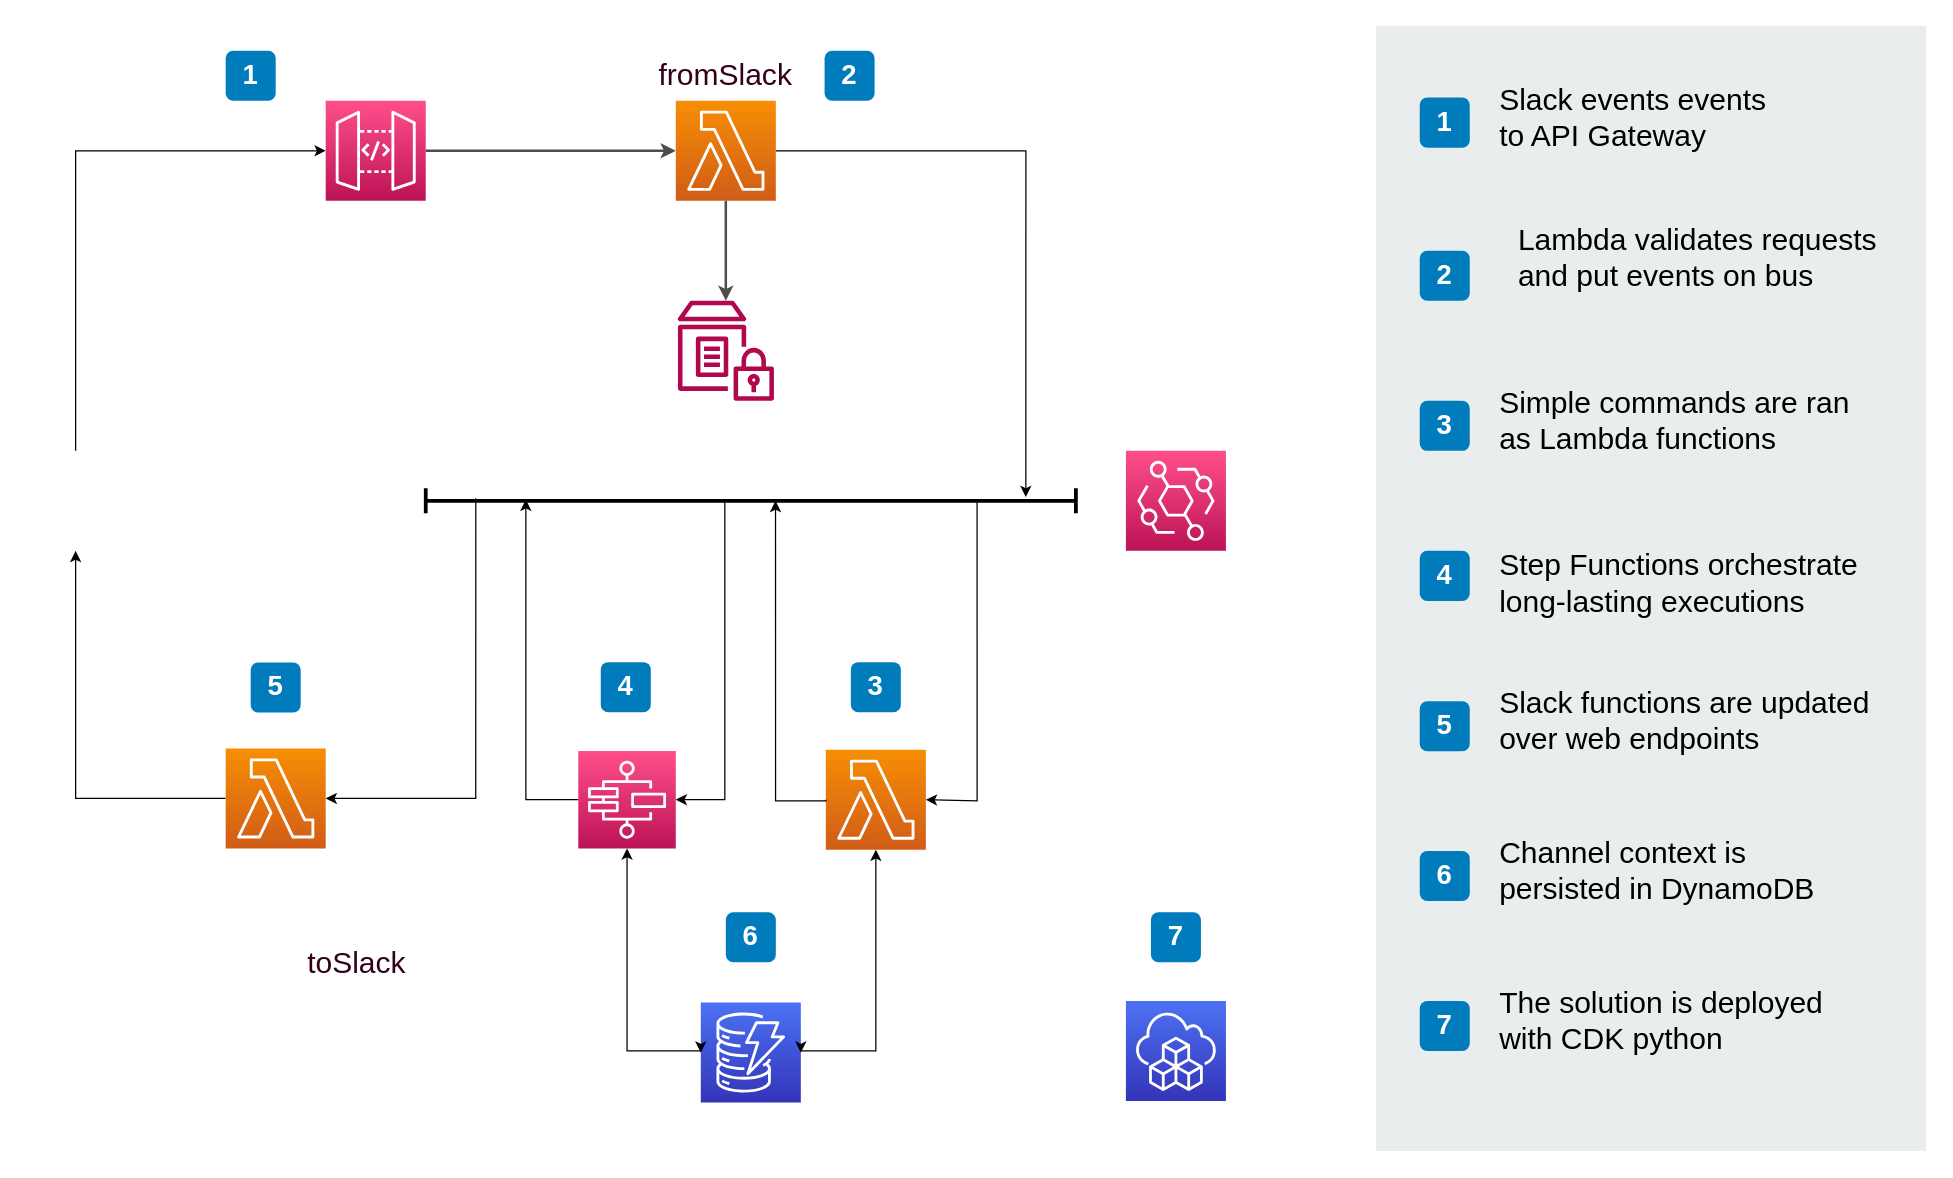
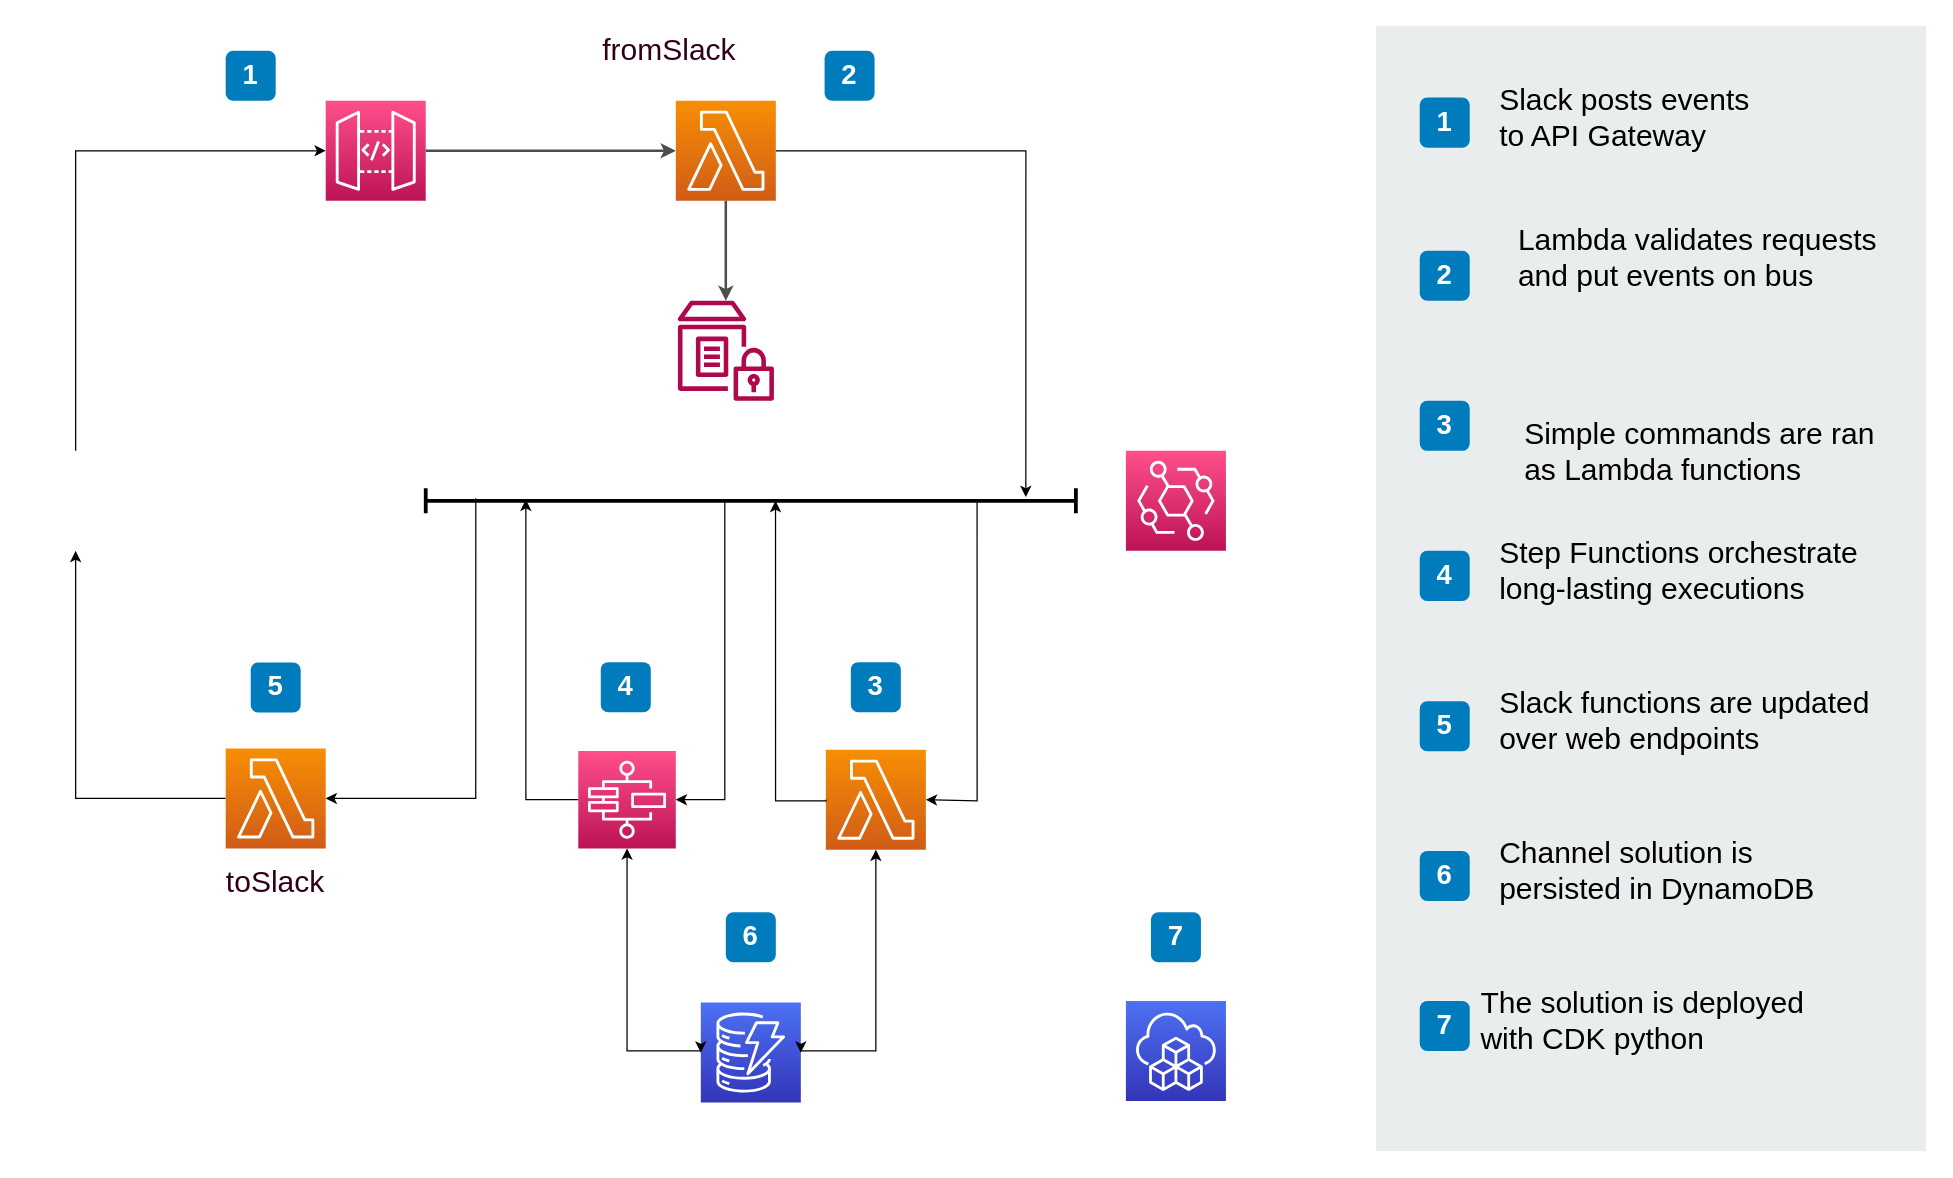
- <mxCell id="47" value="fromSlack" style="text;html=1;strokeColor=none;fillColor=none;align=center;verticalAlign=middle;whiteSpace=wrap;rounded=0;fontSize=24;fontColor=#33001A;" vertex="1" parent="1"><mxGeometry x="520" y="45" width="120" height="30" as="geometry" /></mxCell>
+ <mxCell id="47" value="fromSlack" style="text;html=1;strokeColor=none;fillColor=none;align=center;verticalAlign=middle;whiteSpace=wrap;rounded=0;fontSize=24;fontColor=#33001A;" vertex="1" parent="1"><mxGeometry x="475" y="25" width="120" height="30" as="geometry" /></mxCell>
- <mxCell id="23" value="Slack events events&lt;br style=&quot;font-size: 24px;&quot;&gt;to API Gateway" style="text;resizable=0;points=[];autosize=1;align=left;verticalAlign=top;spacingTop=-4;fontSize=24;fontStyle=0;fontColor=#000000;html=1;" vertex="1" parent="1"><mxGeometry x="1197" y="62.5" width="220" height="70" as="geometry" /></mxCell>
+ <mxCell id="23" value="Slack posts events&lt;br style=&quot;font-size: 24px;&quot;&gt;to API Gateway" style="text;resizable=0;points=[];autosize=1;align=left;verticalAlign=top;spacingTop=-4;fontSize=24;fontStyle=0;fontColor=#000000;html=1;" vertex="1" parent="1"><mxGeometry x="1197" y="62.5" width="220" height="70" as="geometry" /></mxCell>
- <mxCell id="27" value="&lt;div style=&quot;font-size: 24px;&quot;&gt;Simple commands are ran&lt;br style=&quot;font-size: 24px;&quot;&gt;as Lambda functions&lt;/div&gt;" style="text;html=1;resizable=0;points=[];autosize=1;align=left;verticalAlign=top;spacingTop=-4;fontSize=24;fontStyle=0;fontColor=#000000;" vertex="1" parent="1"><mxGeometry x="1197" y="305" width="300" height="70" as="geometry" /></mxCell>
+ <mxCell id="27" value="&lt;div style=&quot;font-size: 24px;&quot;&gt;Simple commands are ran&lt;br style=&quot;font-size: 24px;&quot;&gt;as Lambda functions&lt;/div&gt;" style="text;html=1;resizable=0;points=[];autosize=1;align=left;verticalAlign=top;spacingTop=-4;fontSize=24;fontStyle=0;fontColor=#000000;" vertex="1" parent="1"><mxGeometry x="1217" y="330" width="300" height="70" as="geometry" /></mxCell>
- <mxCell id="29" value="&lt;div style=&quot;font-size: 24px;&quot;&gt;Step Functions orchestrate&lt;br style=&quot;font-size: 24px;&quot;&gt;long-lasting executions&lt;/div&gt;" style="text;html=1;resizable=0;points=[];autosize=1;align=left;verticalAlign=top;spacingTop=-4;fontSize=24;fontStyle=0;fontColor=#000000;" vertex="1" parent="1"><mxGeometry x="1197" y="435" width="310" height="70" as="geometry" /></mxCell>
+ <mxCell id="29" value="&lt;div style=&quot;font-size: 24px;&quot;&gt;Step Functions orchestrate&lt;br style=&quot;font-size: 24px;&quot;&gt;long-lasting executions&lt;/div&gt;" style="text;html=1;resizable=0;points=[];autosize=1;align=left;verticalAlign=top;spacingTop=-4;fontSize=24;fontStyle=0;fontColor=#000000;" vertex="1" parent="1"><mxGeometry x="1197" y="425" width="310" height="70" as="geometry" /></mxCell>
- <mxCell id="33" value="&lt;div style=&quot;font-size: 24px;&quot;&gt;Channel context is&lt;br style=&quot;font-size: 24px;&quot;&gt;persisted in DynamoDB&lt;/div&gt;" style="text;html=1;resizable=0;points=[];autosize=1;align=left;verticalAlign=top;spacingTop=-4;fontSize=24;fontStyle=0;fontColor=#000000;" vertex="1" parent="1"><mxGeometry x="1197" y="665" width="280" height="70" as="geometry" /></mxCell>
+ <mxCell id="33" value="&lt;div style=&quot;font-size: 24px;&quot;&gt;Channel solution is&lt;br style=&quot;font-size: 24px;&quot;&gt;persisted in DynamoDB&lt;/div&gt;" style="text;html=1;resizable=0;points=[];autosize=1;align=left;verticalAlign=top;spacingTop=-4;fontSize=24;fontStyle=0;fontColor=#000000;" vertex="1" parent="1"><mxGeometry x="1197" y="665" width="280" height="70" as="geometry" /></mxCell>
- <mxCell id="48" value="toSlack" style="text;html=1;strokeColor=none;fillColor=none;align=center;verticalAlign=middle;whiteSpace=wrap;rounded=0;fontSize=24;fontColor=#33001A;" vertex="1" parent="1"><mxGeometry x="225" y="755" width="120" height="30" as="geometry" /></mxCell>
+ <mxCell id="48" value="toSlack" style="text;html=1;strokeColor=none;fillColor=none;align=center;verticalAlign=middle;whiteSpace=wrap;rounded=0;fontSize=24;fontColor=#33001A;" vertex="1" parent="1"><mxGeometry x="160" y="690" width="120" height="30" as="geometry" /></mxCell>
- <mxCell id="34" value="&lt;div style=&quot;font-size: 24px;&quot;&gt;The solution is deployed&amp;nbsp;&lt;br style=&quot;font-size: 24px;&quot;&gt;with CDK python&lt;/div&gt;" style="text;html=1;resizable=0;points=[];autosize=1;align=left;verticalAlign=top;spacingTop=-4;fontSize=24;fontStyle=0;fontColor=#000000;" vertex="1" parent="1"><mxGeometry x="1197" y="785" width="290" height="70" as="geometry" /></mxCell>
+ <mxCell id="34" value="&lt;div style=&quot;font-size: 24px;&quot;&gt;The solution is deployed&amp;nbsp;&lt;br style=&quot;font-size: 24px;&quot;&gt;with CDK python&lt;/div&gt;" style="text;html=1;resizable=0;points=[];autosize=1;align=left;verticalAlign=top;spacingTop=-4;fontSize=24;fontStyle=0;fontColor=#000000;" vertex="1" parent="1"><mxGeometry x="1182" y="785" width="290" height="70" as="geometry" /></mxCell>
